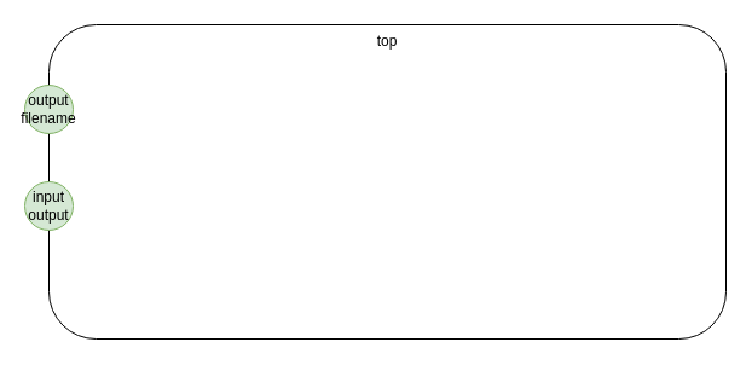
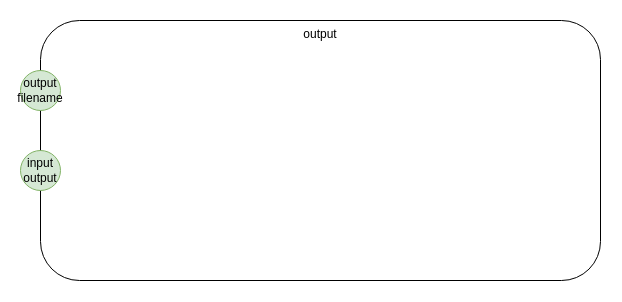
- <mxCell id="2" value="top" style="rounded=1;whiteSpace=wrap;html=1;horizontal=1;verticalAlign=top;" parent="1" vertex="1"><mxGeometry x="40" y="20" width="560" height="260" as="geometry" /></mxCell>
+ <mxCell id="2" value="output" style="rounded=1;whiteSpace=wrap;html=1;horizontal=1;verticalAlign=top;" parent="1" vertex="1"><mxGeometry x="40" y="20" width="560" height="260" as="geometry" /></mxCell>
